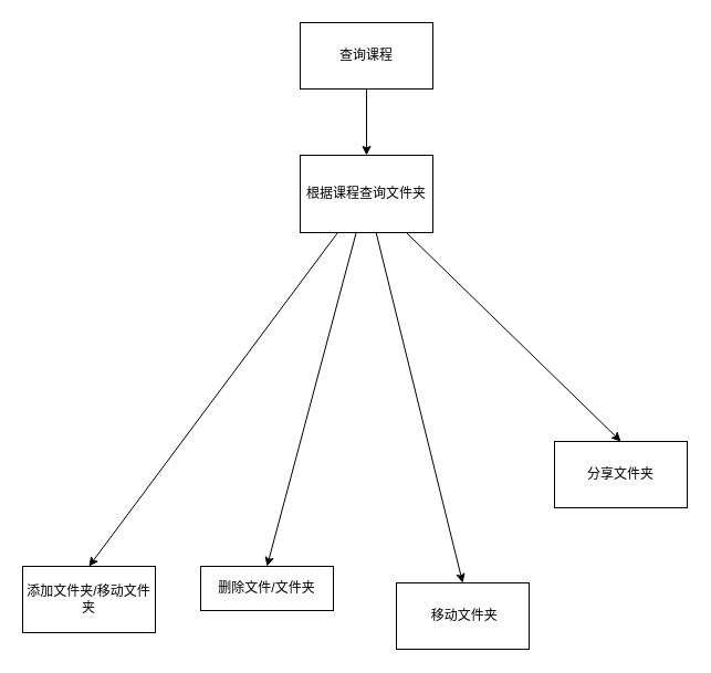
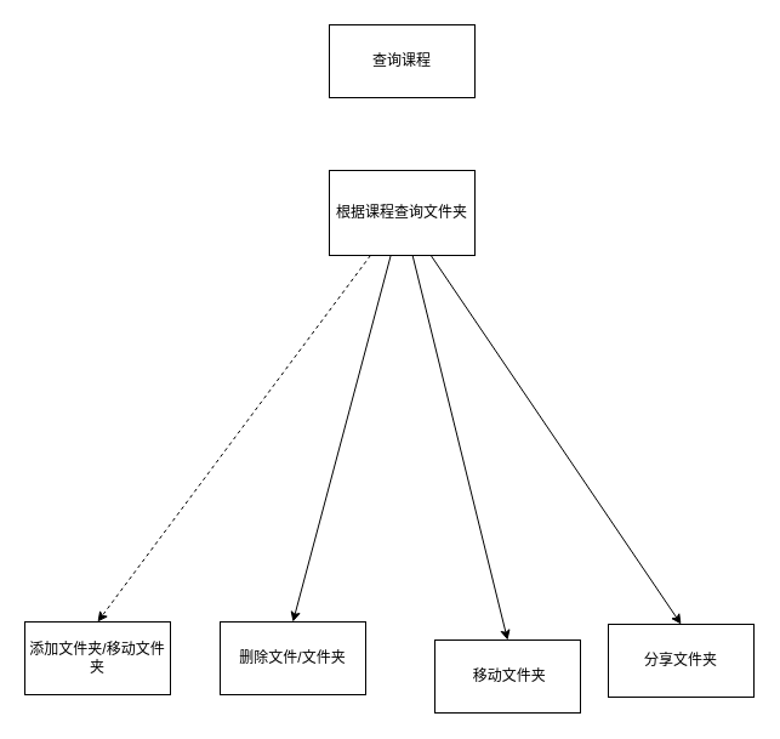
- <mxCell id="2" value="" style="edgeStyle=none;html=1;" edge="1" parent="1" source="3" target="8"><mxGeometry relative="1" as="geometry" /></mxCell>
- <mxCell id="4" style="edgeStyle=none;html=1;entryX=0.5;entryY=0;entryDx=0;entryDy=0;" edge="1" parent="1" source="8" target="9"><mxGeometry relative="1" as="geometry" /></mxCell>
+ <mxCell id="4" style="edgeStyle=none;html=1;entryX=0.5;entryY=0;entryDx=0;entryDy=0;dashed=1;" edge="1" parent="1" source="8" target="9"><mxGeometry relative="1" as="geometry" /></mxCell>
- <mxCell id="12" value="分享文件夹" style="rounded=0;whiteSpace=wrap;html=1;" vertex="1" parent="1"><mxGeometry x="501" y="399" width="120" height="60" as="geometry" /></mxCell>
+ <mxCell id="12" value="分享文件夹" style="rounded=0;whiteSpace=wrap;html=1;" vertex="1" parent="1"><mxGeometry x="501" y="514" width="120" height="60" as="geometry" /></mxCell>
- <mxCell id="10" value="删除文件/文件夹" style="rounded=0;whiteSpace=wrap;html=1;" vertex="1" parent="1"><mxGeometry x="181" y="512" width="120" height="40" as="geometry" /></mxCell>
+ <mxCell id="10" value="删除文件/文件夹" style="rounded=0;whiteSpace=wrap;html=1;" vertex="1" parent="1"><mxGeometry x="181" y="512" width="120" height="60" as="geometry" /></mxCell>
